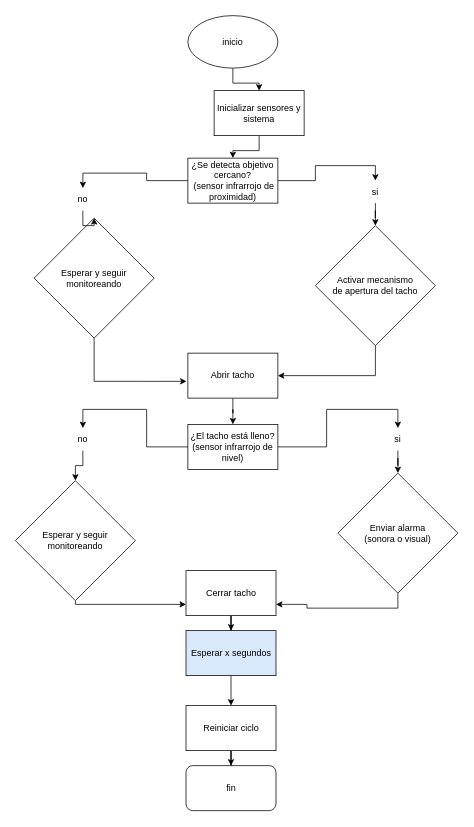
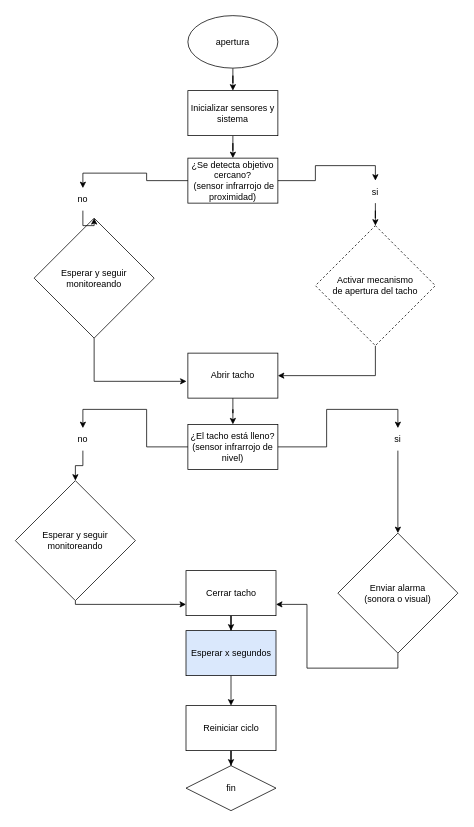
- <mxCell id="3" value="inicio" style="ellipse;whiteSpace=wrap;html=1;" vertex="1" parent="1"><mxGeometry x="250" y="20" width="120" height="70" as="geometry" /></mxCell>
+ <mxCell id="3" value="apertura" style="ellipse;whiteSpace=wrap;html=1;" vertex="1" parent="1"><mxGeometry x="250" y="20" width="120" height="70" as="geometry" /></mxCell>
- <mxCell id="22" value="Inicializar sensores y sistema" style="rounded=0;whiteSpace=wrap;html=1;" vertex="1" parent="1"><mxGeometry x="285" y="120" width="120" height="60" as="geometry" /></mxCell>
+ <mxCell id="22" value="Inicializar sensores y sistema" style="rounded=0;whiteSpace=wrap;html=1;" vertex="1" parent="1"><mxGeometry x="250" y="120" width="120" height="60" as="geometry" /></mxCell>
- <mxCell id="7" value="&lt;div&gt;Activar mecanismo&lt;/div&gt;&lt;div&gt;de apertura del tacho&lt;/div&gt;" style="rhombus;whiteSpace=wrap;html=1;" vertex="1" parent="1"><mxGeometry x="420" y="300" width="160" height="160" as="geometry" /></mxCell>
+ <mxCell id="7" value="&lt;div&gt;Activar mecanismo&lt;/div&gt;&lt;div&gt;de apertura del tacho&lt;/div&gt;" style="rhombus;whiteSpace=wrap;html=1;dashed=1;" vertex="1" parent="1"><mxGeometry x="420" y="300" width="160" height="160" as="geometry" /></mxCell>
- <mxCell id="11" value="&lt;div&gt;Enviar alarma&lt;/div&gt;&lt;div&gt;(sonora o visual)&lt;/div&gt;" style="rhombus;whiteSpace=wrap;html=1;" vertex="1" parent="1"><mxGeometry x="450" y="630" width="160" height="160" as="geometry" /></mxCell>
+ <mxCell id="11" value="&lt;div&gt;Enviar alarma&lt;/div&gt;&lt;div&gt;(sonora o visual)&lt;/div&gt;" style="rhombus;whiteSpace=wrap;html=1;" vertex="1" parent="1"><mxGeometry x="450" y="710" width="160" height="160" as="geometry" /></mxCell>
- <mxCell id="12" value="fin" style="rounded=1;whiteSpace=wrap;html=1;" vertex="1" parent="1"><mxGeometry x="247.5" y="1020" width="120" height="60" as="geometry" /></mxCell>
+ <mxCell id="12" value="fin" style="rhombus;whiteSpace=wrap;html=1;" vertex="1" parent="1"><mxGeometry x="247.5" y="1020" width="120" height="60" as="geometry" /></mxCell>
